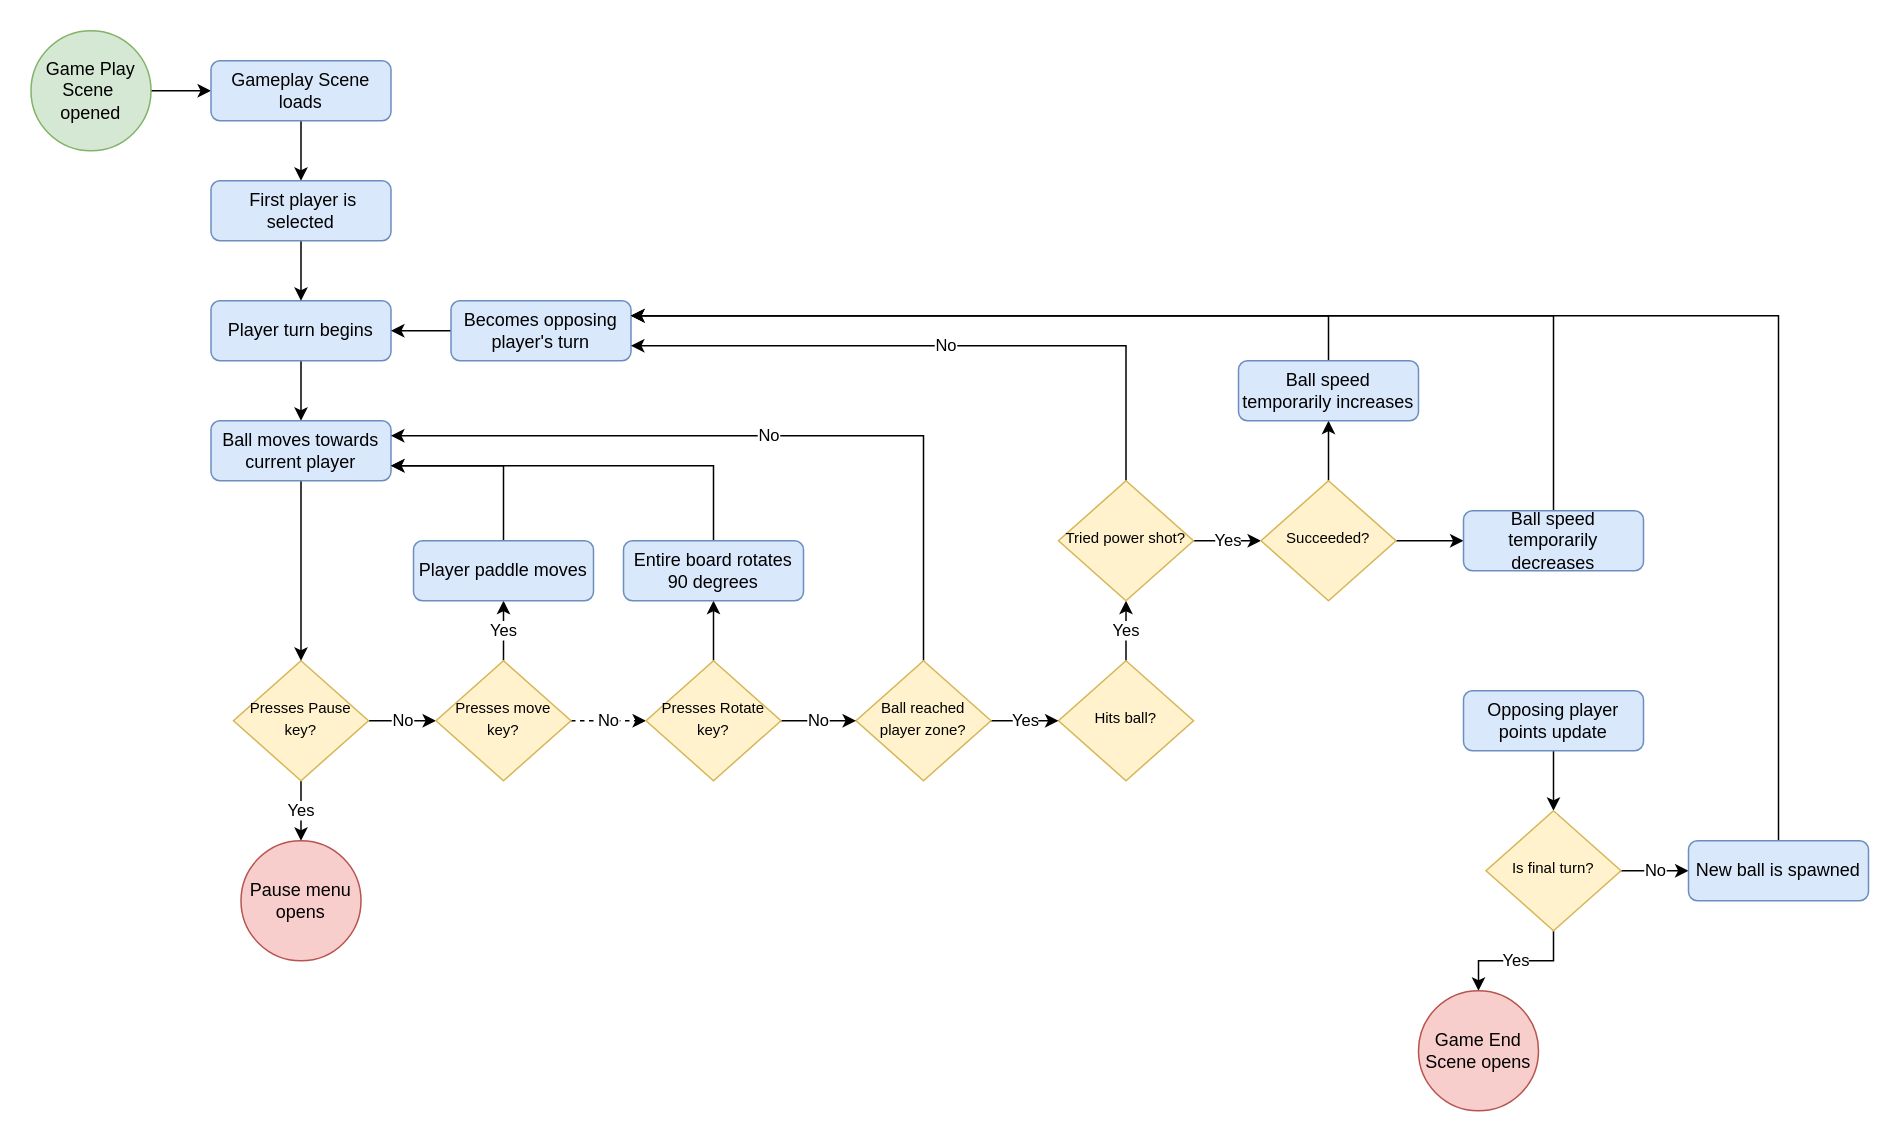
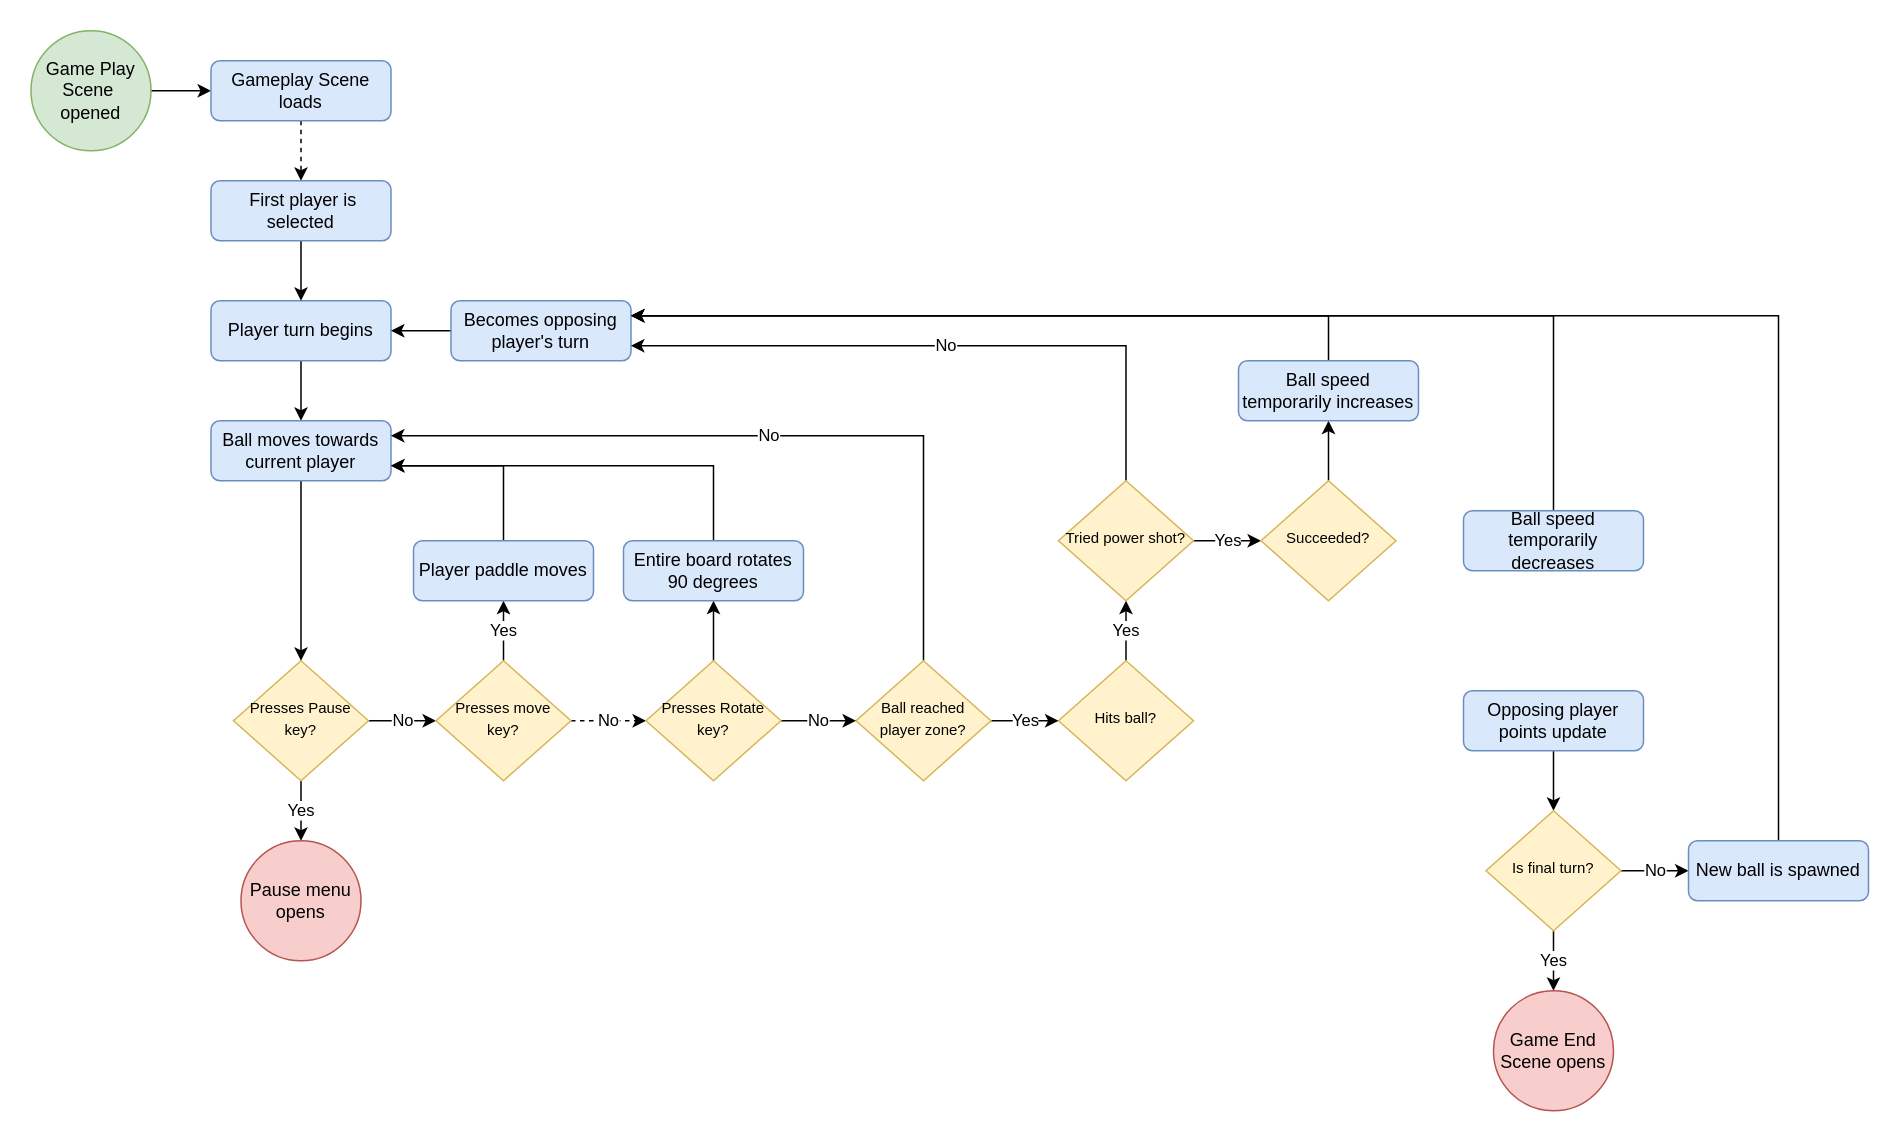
- <mxCell id="6" value="" style="edgeStyle=orthogonalEdgeStyle;rounded=0;orthogonalLoop=1;jettySize=auto;html=1;" parent="1" source="7" target="13" edge="1"><mxGeometry relative="1" as="geometry" /></mxCell>
+ <mxCell id="6" value="" style="edgeStyle=orthogonalEdgeStyle;rounded=0;orthogonalLoop=1;jettySize=auto;html=1;dashed=1;" parent="1" source="7" target="13" edge="1"><mxGeometry relative="1" as="geometry" /></mxCell>
- <mxCell id="45" value="" style="edgeStyle=orthogonalEdgeStyle;rounded=0;orthogonalLoop=1;jettySize=auto;html=1;" edge="1" parent="1" source="46" target="50"><mxGeometry relative="1" as="geometry" /></mxCell>
- <mxCell id="25" value="Game End Scene opens" style="ellipse;whiteSpace=wrap;html=1;aspect=fixed;fillColor=#f8cecc;strokeColor=#b85450;" parent="1" vertex="1"><mxGeometry x="945" y="660" width="80" height="80" as="geometry" /></mxCell>
+ <mxCell id="25" value="Game End Scene opens" style="ellipse;whiteSpace=wrap;html=1;aspect=fixed;fillColor=#f8cecc;strokeColor=#b85450;" parent="1" vertex="1"><mxGeometry x="995" y="660" width="80" height="80" as="geometry" /></mxCell>
